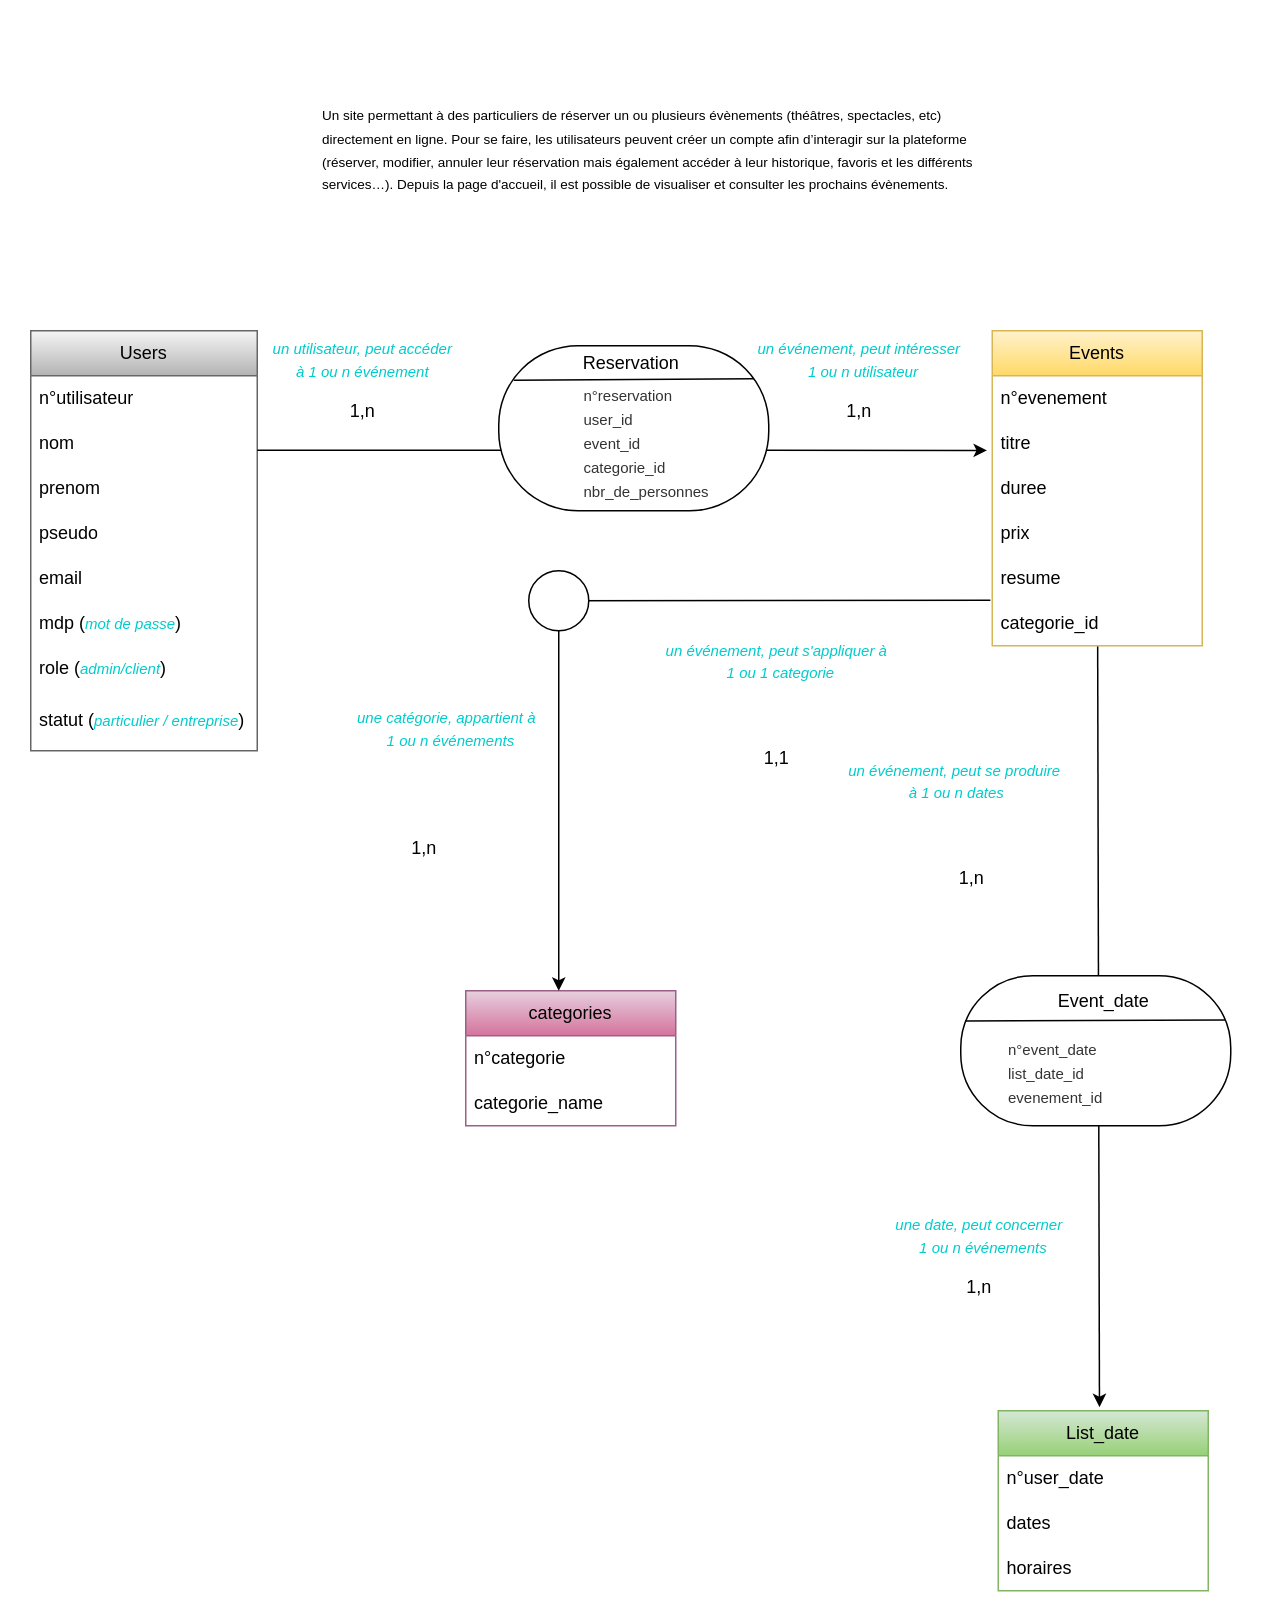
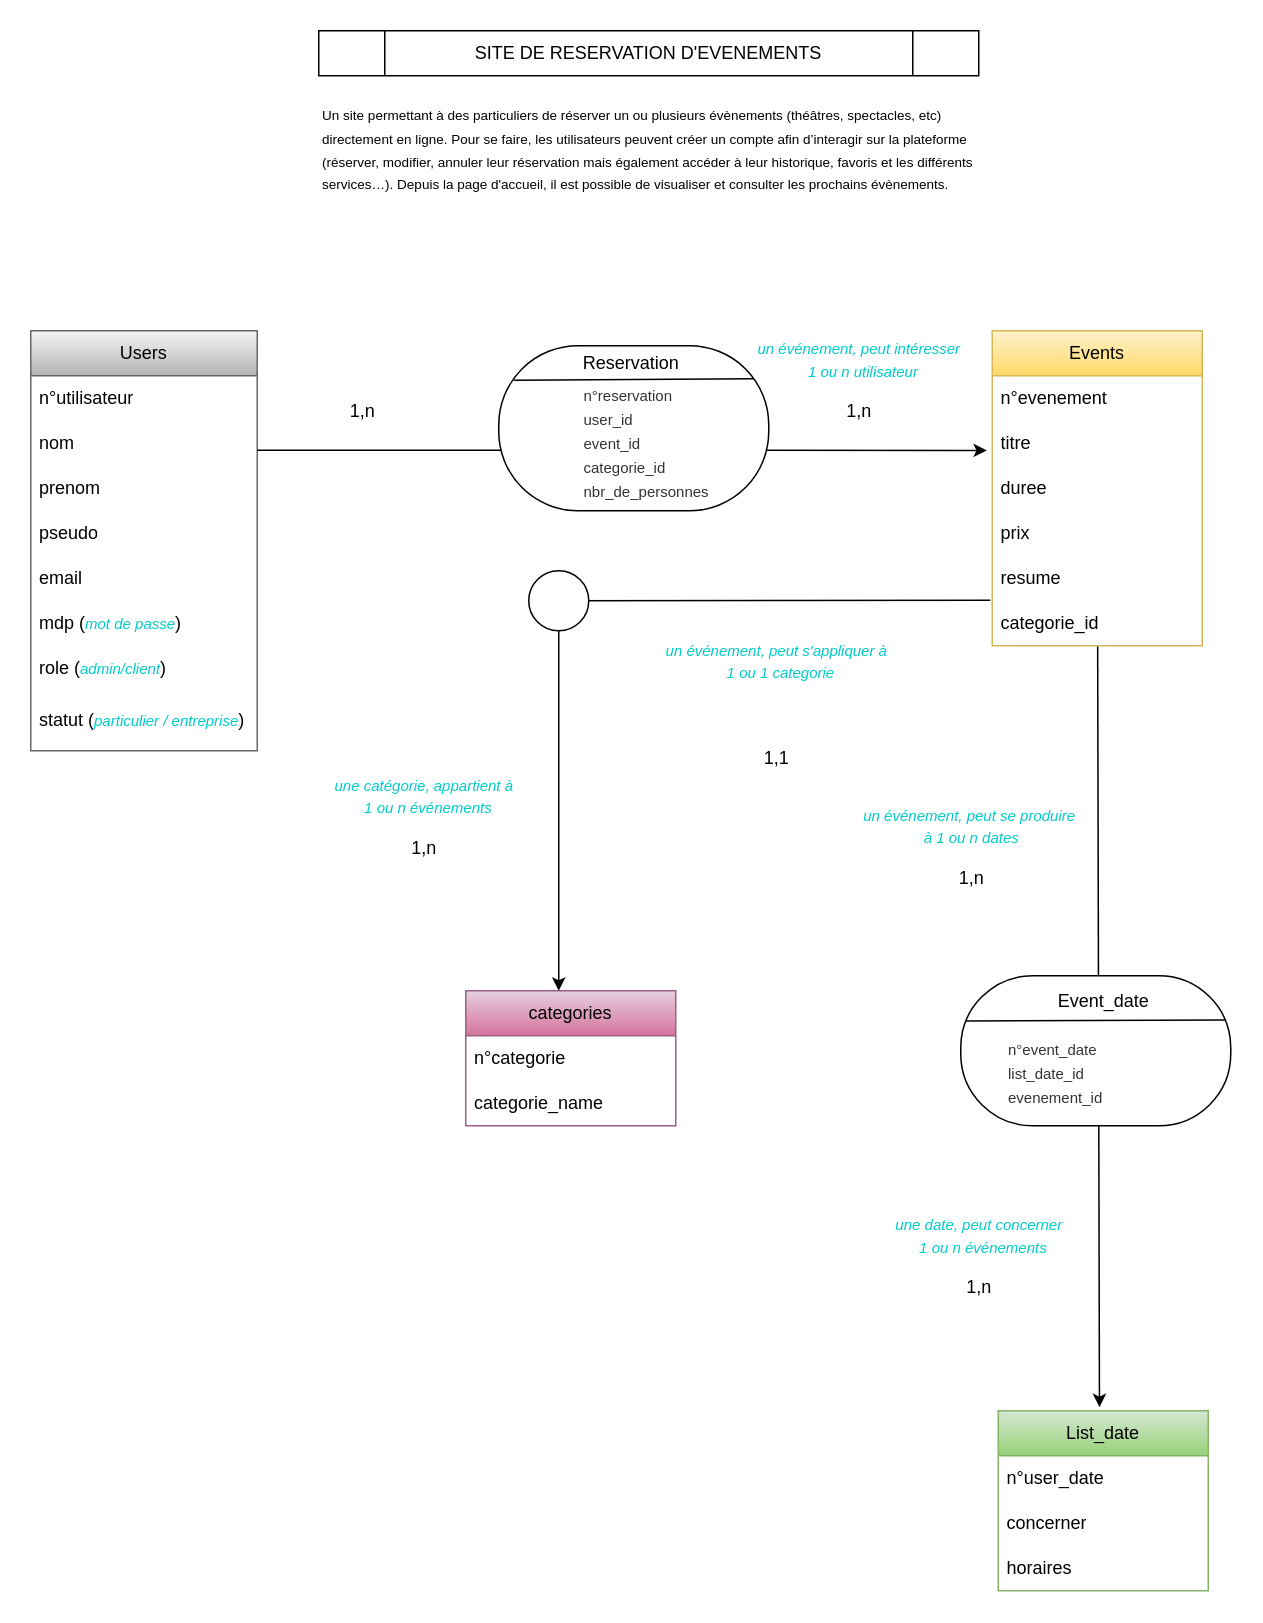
+ <mxCell id="35" value="SITE DE RESERVATION D'EVENEMENTS" style="shape=process;whiteSpace=wrap;html=1;backgroundOutline=1;" parent="1" vertex="1"><mxGeometry x="212" y="20" width="440" height="30" as="geometry" /></mxCell>
- <mxCell id="20" value="&lt;i style=&quot;font-size: 10px;&quot;&gt;&lt;font style=&quot;font-size: 10px;&quot; color=&quot;#00cccc&quot;&gt;un utilisateur, peut accéder &lt;br&gt;à 1 ou n événement&lt;/font&gt;&lt;/i&gt;" style="text;html=1;align=center;verticalAlign=middle;resizable=0;points=[];autosize=1;strokeColor=none;fillColor=none;" parent="1" vertex="1"><mxGeometry x="171" y="219" width="140" height="40" as="geometry" /></mxCell>
- <mxCell id="51" value="&lt;i style=&quot;font-size: 10px;&quot;&gt;&lt;font style=&quot;font-size: 10px;&quot; color=&quot;#00cccc&quot;&gt;une catégorie&lt;/font&gt;&lt;/i&gt;&lt;i style=&quot;font-size: 10px;&quot;&gt;&lt;font style=&quot;font-size: 10px;&quot; color=&quot;#00cccc&quot;&gt;, appartient à&lt;br&gt;&amp;nbsp; 1 ou n&amp;nbsp;&lt;/font&gt;&lt;/i&gt;&lt;i style=&quot;border-color: var(--border-color); font-size: 10px;&quot;&gt;&lt;font style=&quot;border-color: var(--border-color);&quot; color=&quot;#00cccc&quot;&gt;événements&lt;/font&gt;&lt;/i&gt;" style="text;html=1;align=center;verticalAlign=middle;resizable=0;points=[];autosize=1;strokeColor=none;fillColor=none;" parent="1" vertex="1"><mxGeometry x="227" y="465" width="140" height="40" as="geometry" /></mxCell>
+ <mxCell id="51" value="&lt;i style=&quot;font-size: 10px;&quot;&gt;&lt;font style=&quot;font-size: 10px;&quot; color=&quot;#00cccc&quot;&gt;une catégorie&lt;/font&gt;&lt;/i&gt;&lt;i style=&quot;font-size: 10px;&quot;&gt;&lt;font style=&quot;font-size: 10px;&quot; color=&quot;#00cccc&quot;&gt;, appartient à&lt;br&gt;&amp;nbsp; 1 ou n&amp;nbsp;&lt;/font&gt;&lt;/i&gt;&lt;i style=&quot;border-color: var(--border-color); font-size: 10px;&quot;&gt;&lt;font style=&quot;border-color: var(--border-color);&quot; color=&quot;#00cccc&quot;&gt;événements&lt;/font&gt;&lt;/i&gt;" style="text;html=1;align=center;verticalAlign=middle;resizable=0;points=[];autosize=1;strokeColor=none;fillColor=none;" parent="1" vertex="1"><mxGeometry x="212" y="510" width="140" height="40" as="geometry" /></mxCell>
- <mxCell id="32" value="&lt;i style=&quot;font-size: 10px;&quot;&gt;&lt;font style=&quot;font-size: 10px;&quot; color=&quot;#00cccc&quot;&gt;un&amp;nbsp;&lt;/font&gt;&lt;/i&gt;&lt;i style=&quot;border-color: var(--border-color); font-size: 10px;&quot;&gt;&lt;font style=&quot;border-color: var(--border-color);&quot; color=&quot;#00cccc&quot;&gt;événement&lt;/font&gt;&lt;/i&gt;&lt;i style=&quot;font-size: 10px;&quot;&gt;&lt;font style=&quot;font-size: 10px;&quot; color=&quot;#00cccc&quot;&gt;, peut se produire&amp;nbsp;&lt;br&gt;à 1 ou n dates&lt;/font&gt;&lt;/i&gt;" style="text;html=1;align=center;verticalAlign=middle;resizable=0;points=[];autosize=1;strokeColor=none;fillColor=none;" parent="1" vertex="1"><mxGeometry x="552" y="500" width="170" height="40" as="geometry" /></mxCell>
+ <mxCell id="32" value="&lt;i style=&quot;font-size: 10px;&quot;&gt;&lt;font style=&quot;font-size: 10px;&quot; color=&quot;#00cccc&quot;&gt;un&amp;nbsp;&lt;/font&gt;&lt;/i&gt;&lt;i style=&quot;border-color: var(--border-color); font-size: 10px;&quot;&gt;&lt;font style=&quot;border-color: var(--border-color);&quot; color=&quot;#00cccc&quot;&gt;événement&lt;/font&gt;&lt;/i&gt;&lt;i style=&quot;font-size: 10px;&quot;&gt;&lt;font style=&quot;font-size: 10px;&quot; color=&quot;#00cccc&quot;&gt;, peut se produire&amp;nbsp;&lt;br&gt;à 1 ou n dates&lt;/font&gt;&lt;/i&gt;" style="text;html=1;align=center;verticalAlign=middle;resizable=0;points=[];autosize=1;strokeColor=none;fillColor=none;" parent="1" vertex="1"><mxGeometry x="562" y="530" width="170" height="40" as="geometry" /></mxCell>
- <mxCell id="39" value="dates" style="text;strokeColor=none;fillColor=none;align=left;verticalAlign=middle;spacingLeft=4;spacingRight=4;overflow=hidden;points=[[0,0.5],[1,0.5]];portConstraint=eastwest;rotatable=0;whiteSpace=wrap;html=1;" parent="37" vertex="1"><mxGeometry y="60" width="140" height="30" as="geometry" /></mxCell>
+ <mxCell id="39" value="concerner" style="text;strokeColor=none;fillColor=none;align=left;verticalAlign=middle;spacingLeft=4;spacingRight=4;overflow=hidden;points=[[0,0.5],[1,0.5]];portConstraint=eastwest;rotatable=0;whiteSpace=wrap;html=1;" parent="37" vertex="1"><mxGeometry y="60" width="140" height="30" as="geometry" /></mxCell>
